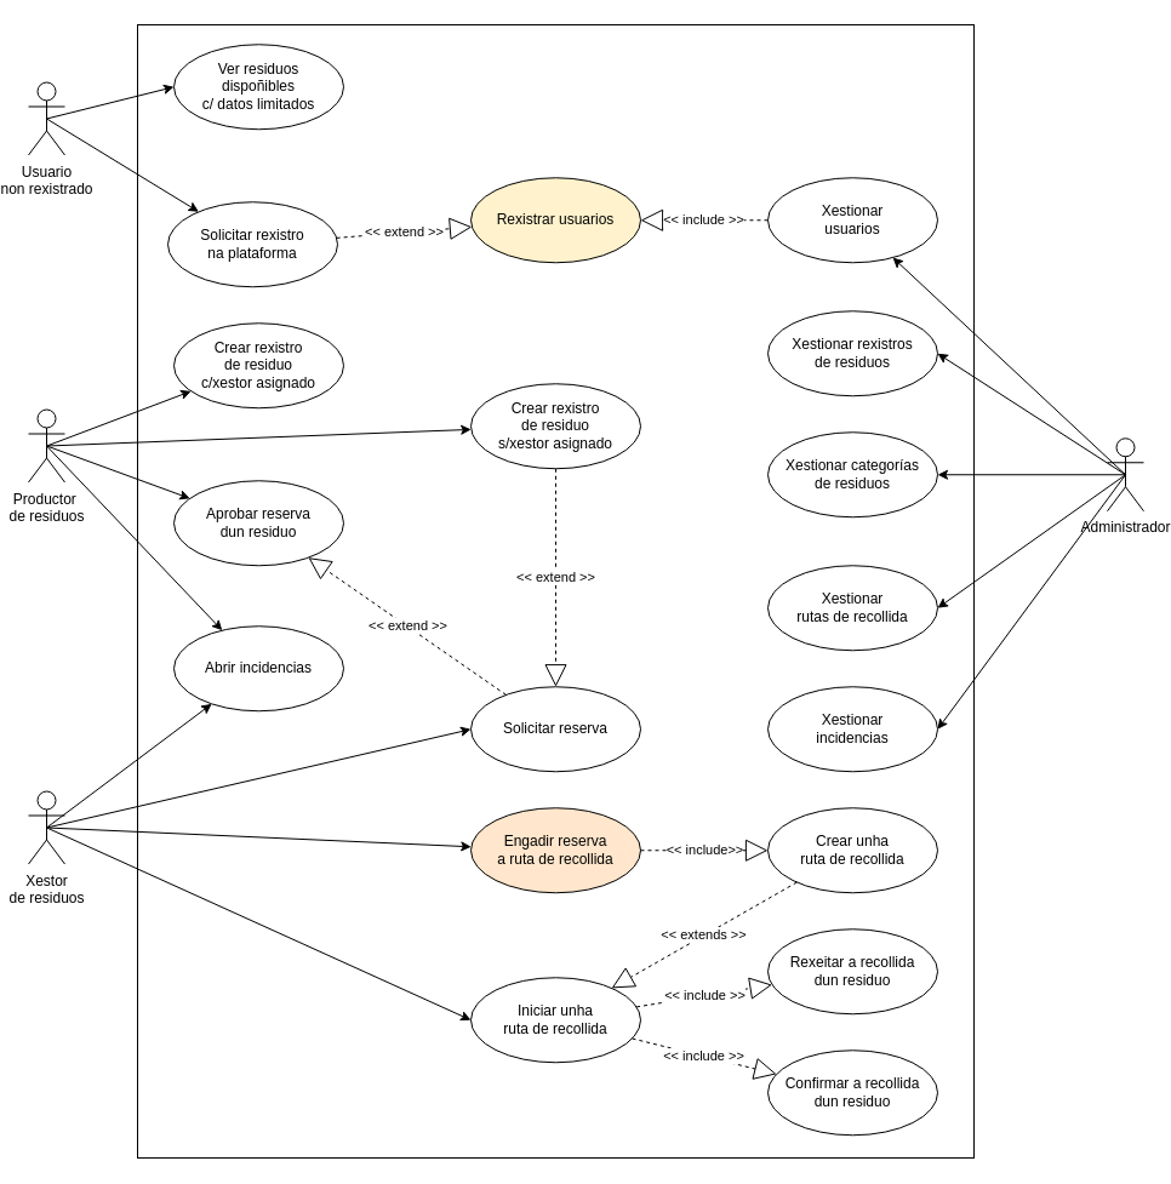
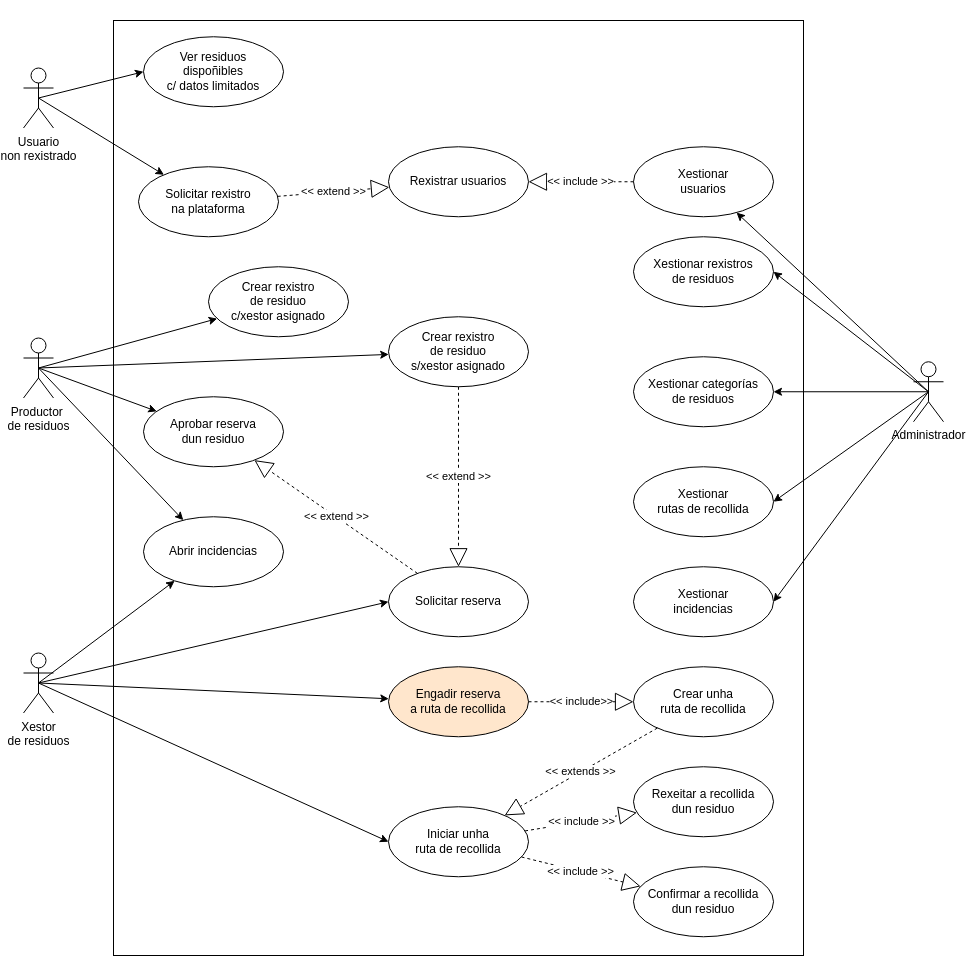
- <mxCell id="32" value="Rexistrar usuarios" style="ellipse;whiteSpace=wrap;html=1;fillColor=#fff2cc;" parent="1" vertex="1"><mxGeometry x="385" y="146.25" width="140" height="70" as="geometry" /></mxCell>
+ <mxCell id="32" value="Rexistrar usuarios" style="ellipse;whiteSpace=wrap;html=1;" parent="1" vertex="1"><mxGeometry x="385" y="146.25" width="140" height="70" as="geometry" /></mxCell>
- <mxCell id="34" value="&lt;div&gt;Xestionar rexistros&lt;/div&gt;&lt;div&gt;de residuos&lt;br&gt;&lt;/div&gt;" style="ellipse;whiteSpace=wrap;html=1;" parent="1" vertex="1"><mxGeometry x="630" y="256.25" width="140" height="70" as="geometry" /></mxCell>
+ <mxCell id="34" value="&lt;div&gt;Xestionar rexistros&lt;/div&gt;&lt;div&gt;de residuos&lt;br&gt;&lt;/div&gt;" style="ellipse;whiteSpace=wrap;html=1;" parent="1" vertex="1"><mxGeometry x="630" y="236.25" width="140" height="70" as="geometry" /></mxCell>
- <mxCell id="38" value="&lt;div&gt;Crear rexistro&lt;/div&gt;&lt;div&gt;de residuo&lt;br&gt;c/xestor asignado&lt;br&gt;&lt;/div&gt;" style="ellipse;whiteSpace=wrap;html=1;" parent="1" vertex="1"><mxGeometry x="140" y="266.25" width="140" height="70" as="geometry" /></mxCell>
+ <mxCell id="38" value="&lt;div&gt;Crear rexistro&lt;/div&gt;&lt;div&gt;de residuo&lt;br&gt;c/xestor asignado&lt;br&gt;&lt;/div&gt;" style="ellipse;whiteSpace=wrap;html=1;" parent="1" vertex="1"><mxGeometry x="205" y="266.25" width="140" height="70" as="geometry" /></mxCell>
